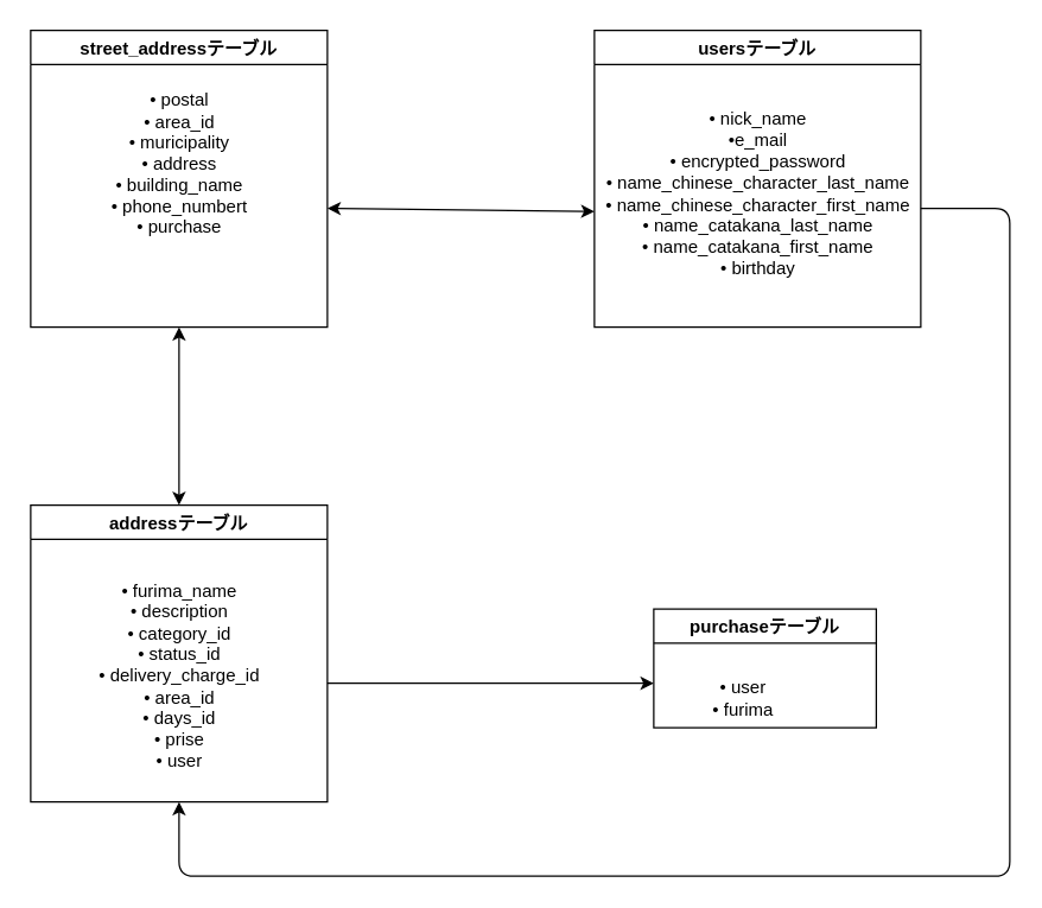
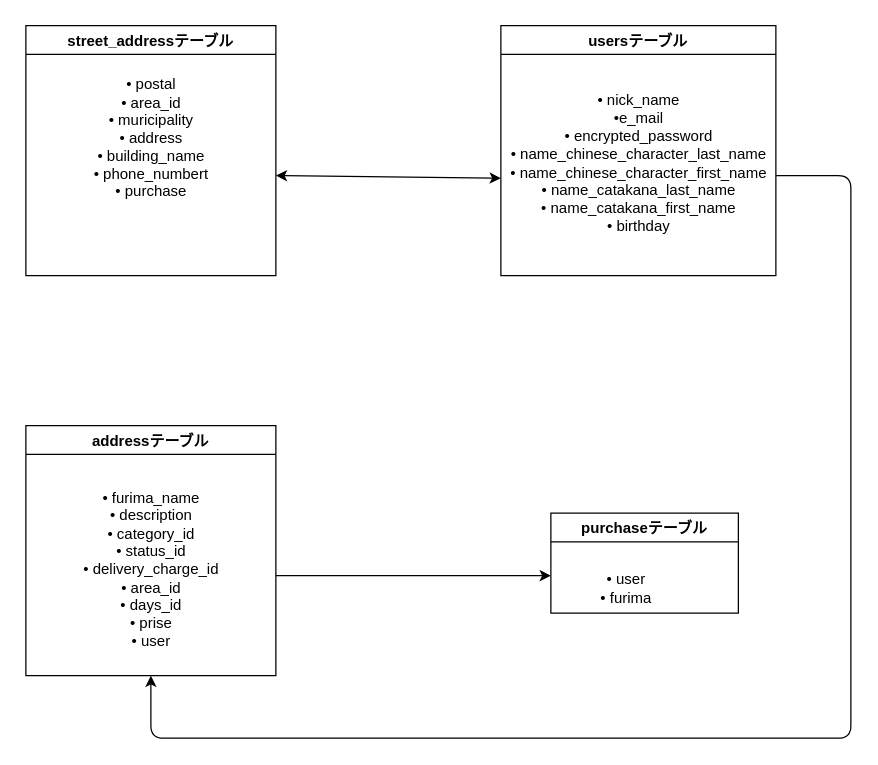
- <mxCell id="14" value="" style="endArrow=classic;startArrow=classic;html=1;entryX=0.5;entryY=1;entryDx=0;entryDy=0;exitX=0.5;exitY=0;exitDx=0;exitDy=0;" edge="1" parent="1" source="8" target="3"><mxGeometry width="50" height="50" relative="1" as="geometry"><mxPoint x="120" y="330" as="sourcePoint" /><mxPoint x="120" y="250" as="targetPoint" /></mxGeometry></mxCell>
